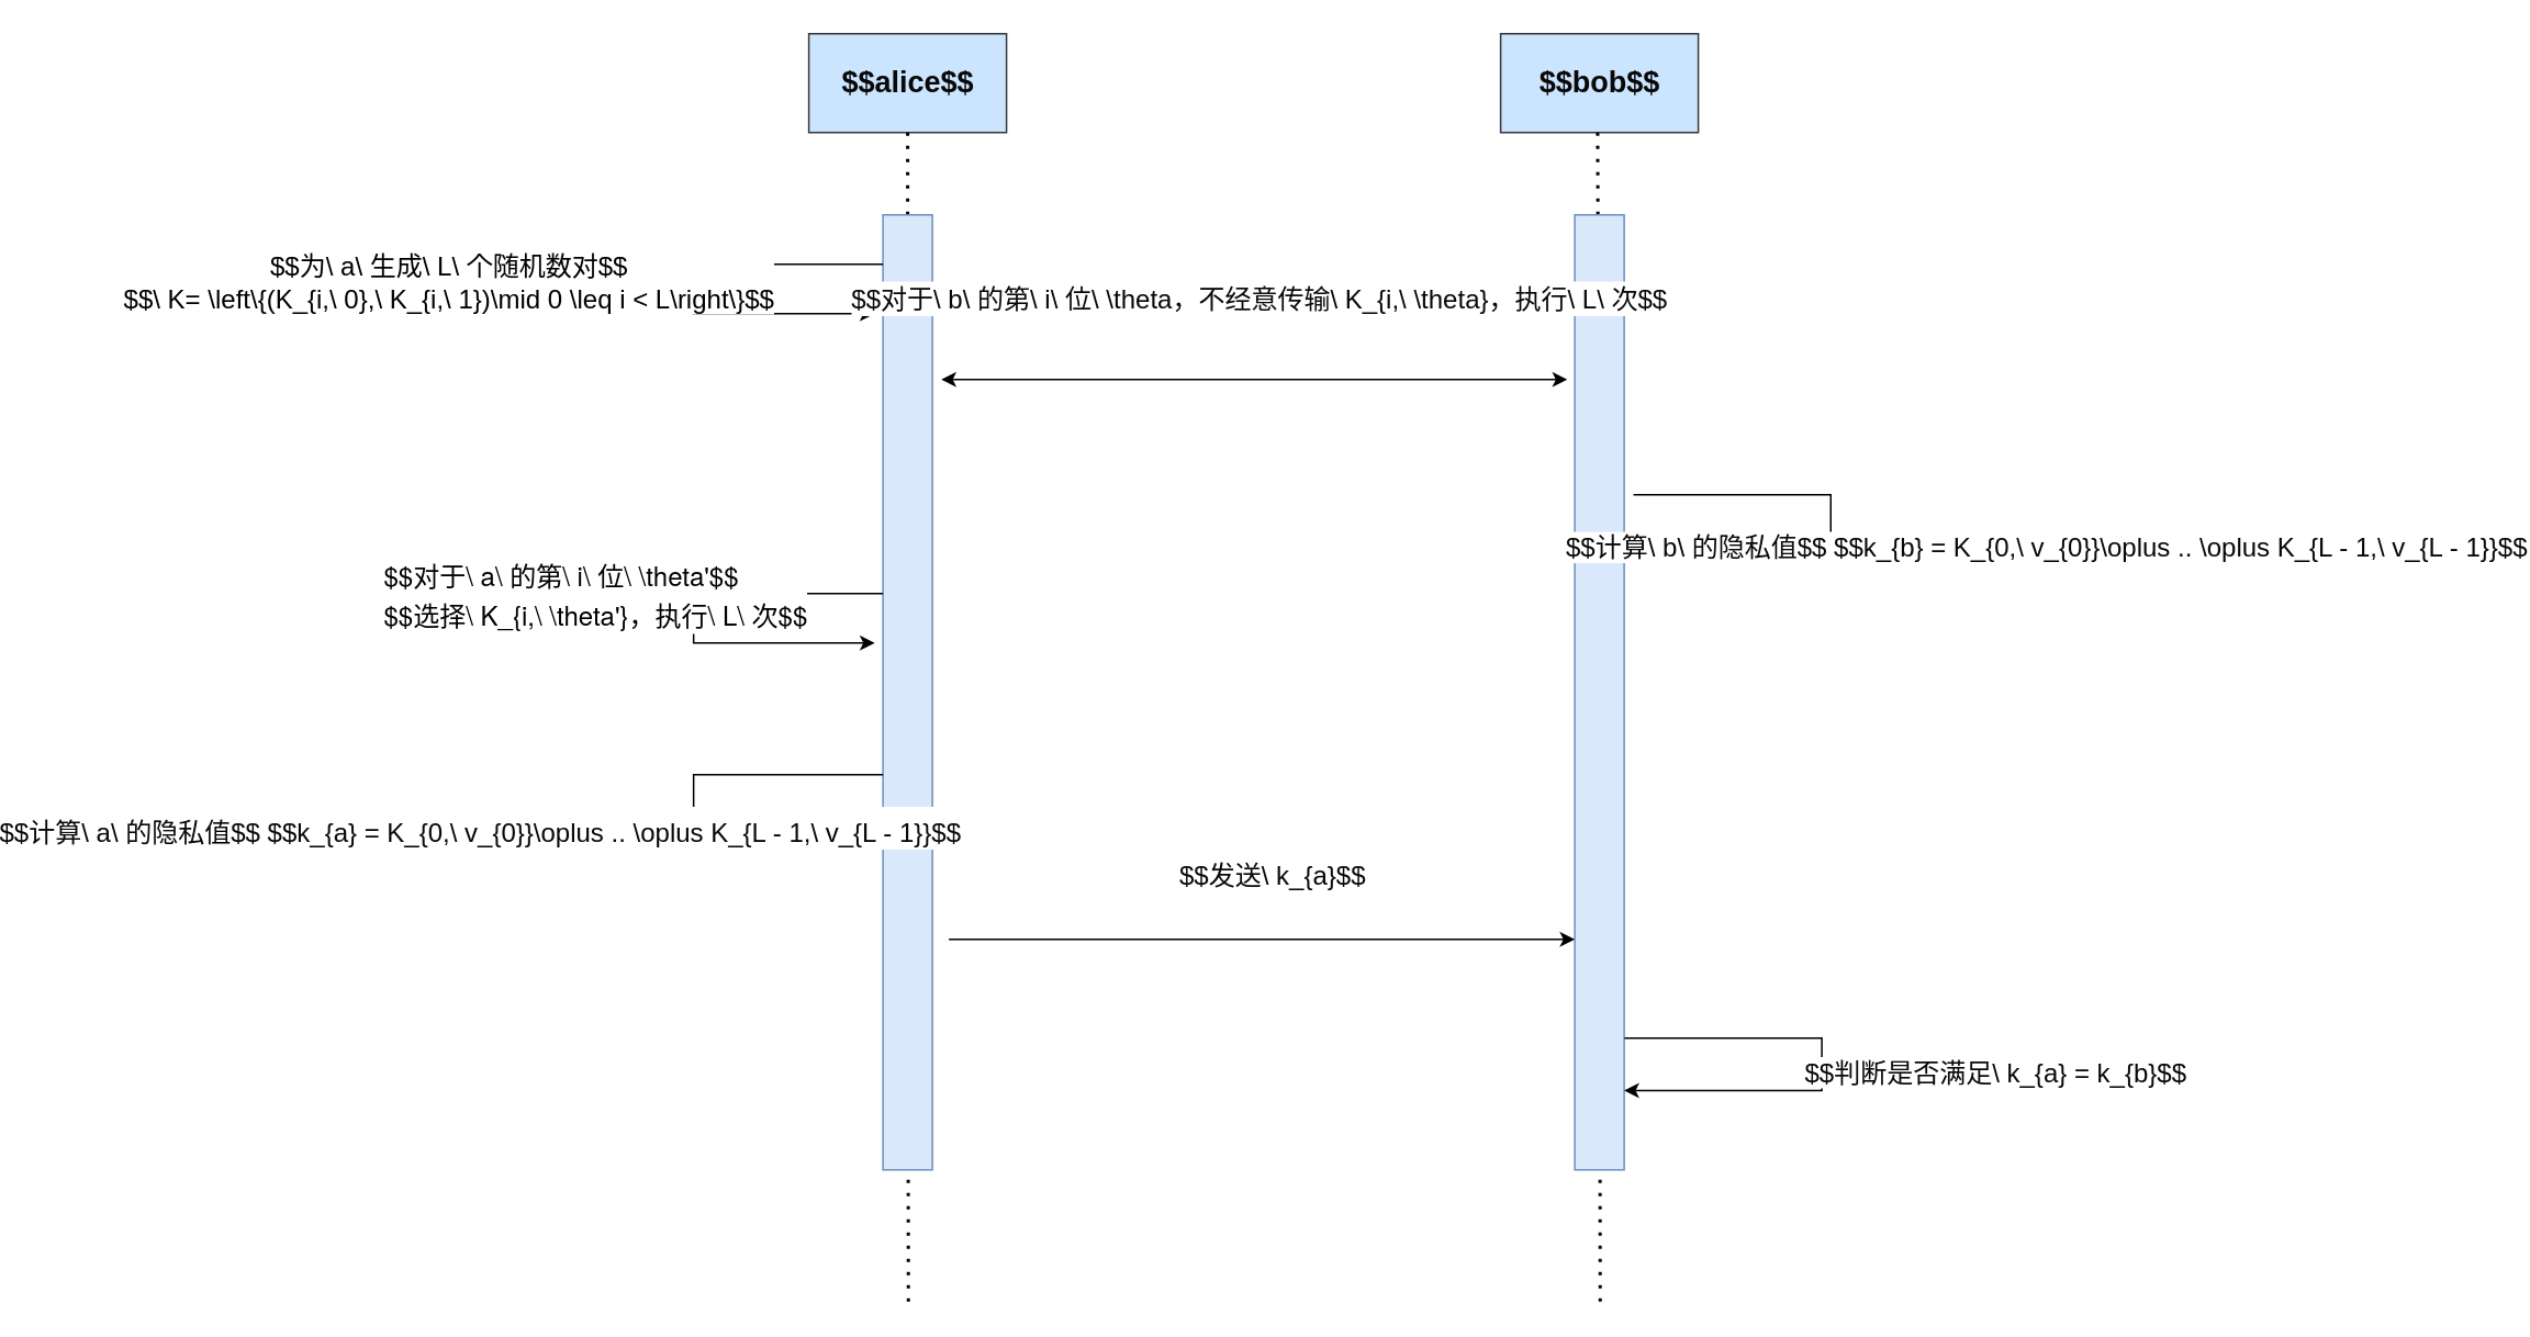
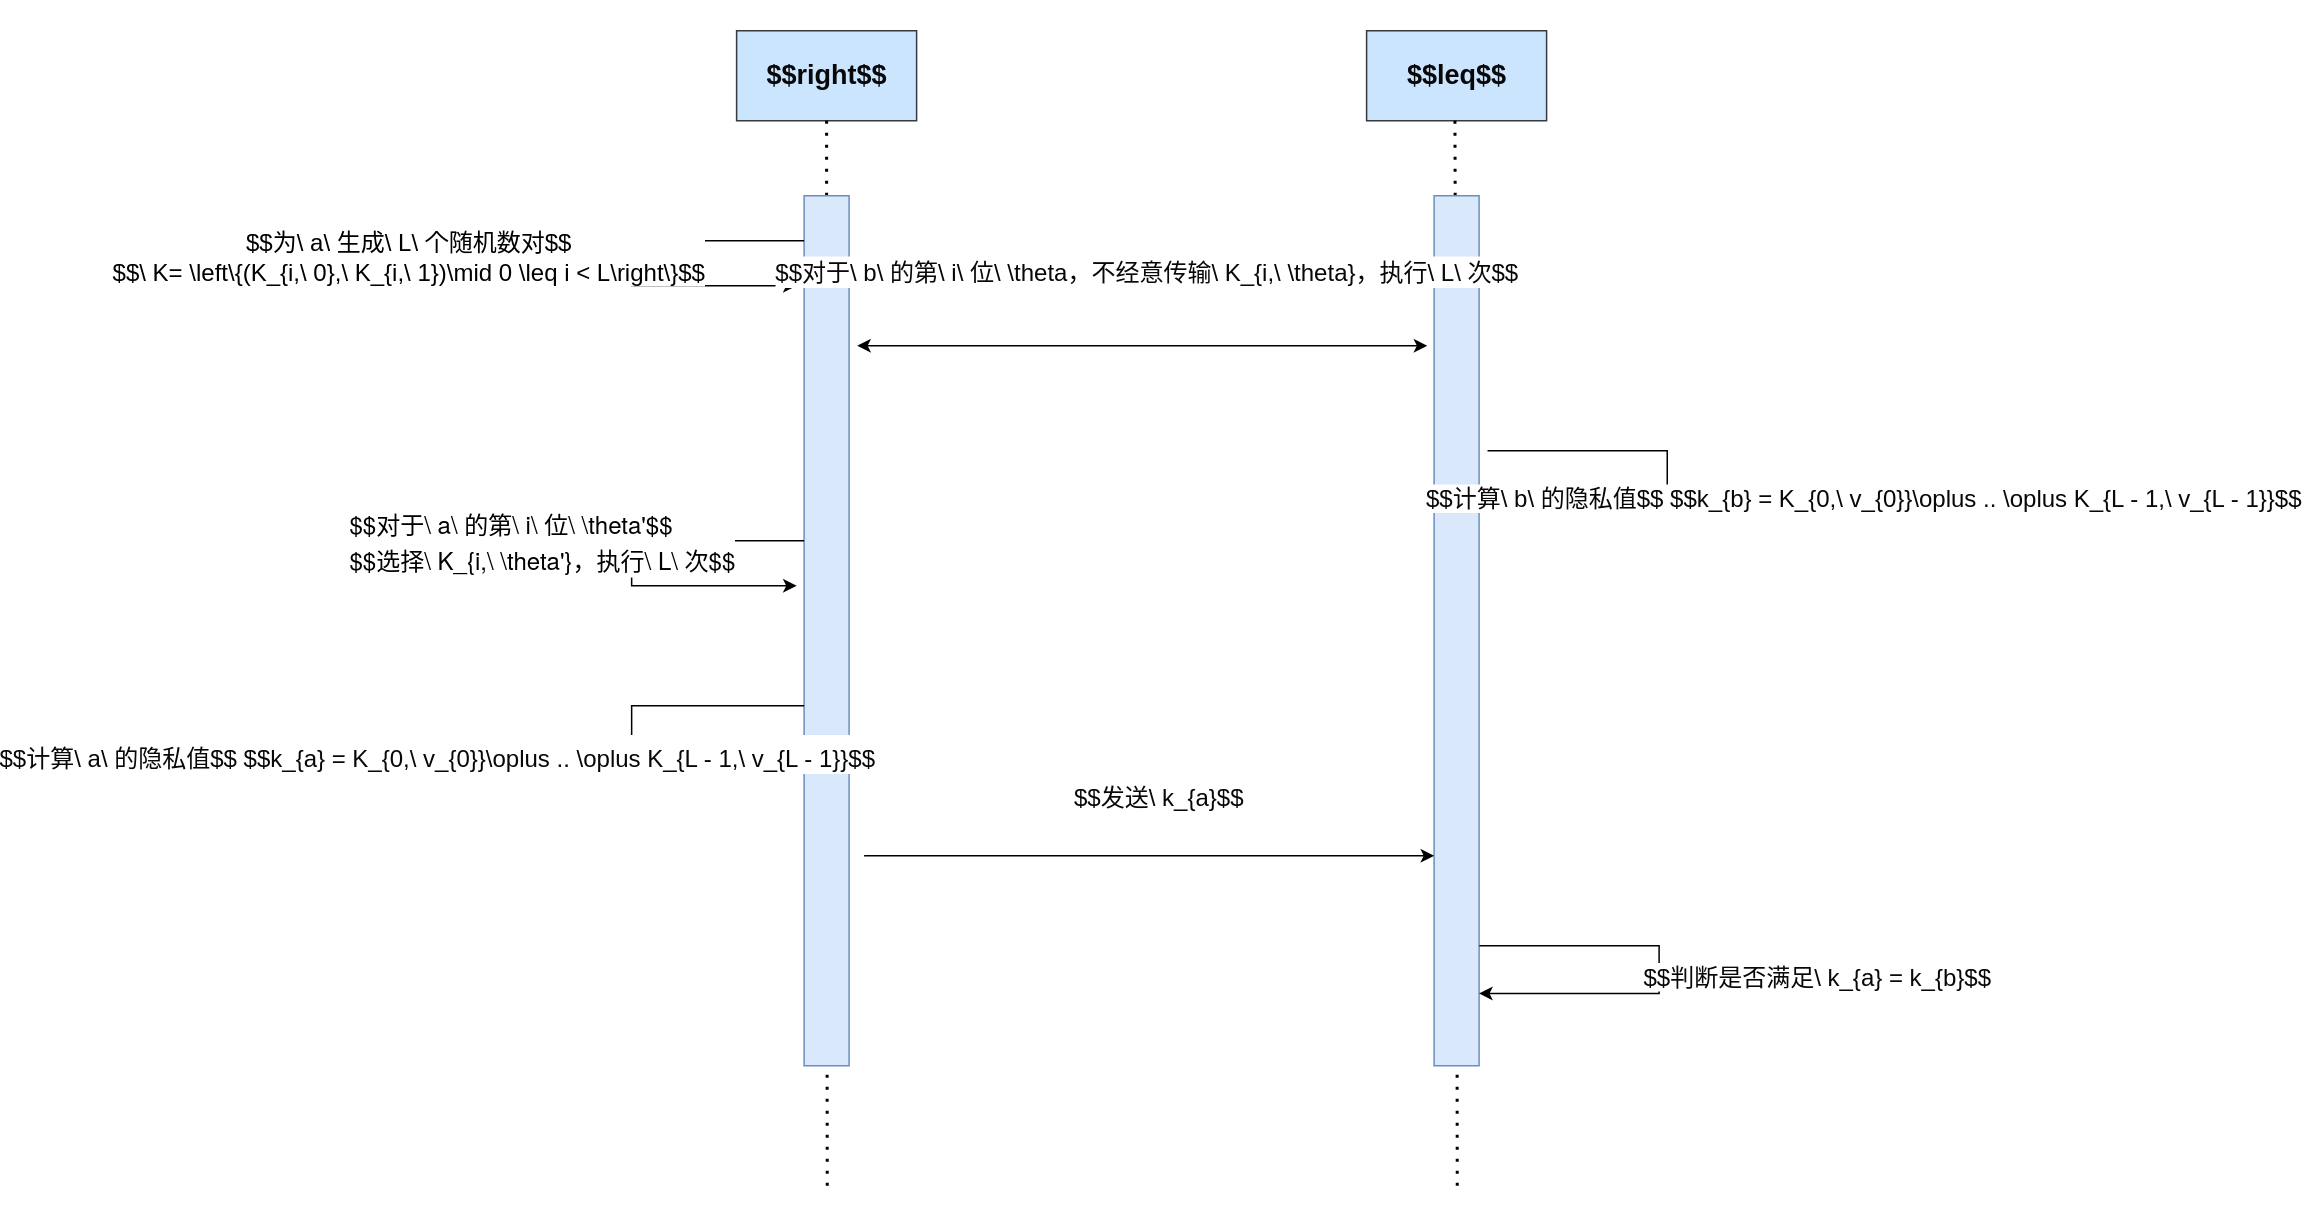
- <mxCell id="2" value="&lt;b&gt;&lt;font color=&quot;#080808&quot; style=&quot;font-size: 18px&quot;&gt;$$alice$$&lt;/font&gt;&lt;/b&gt;" style="rounded=0;whiteSpace=wrap;html=1;fillColor=#cce5ff;strokeColor=#36393d;" parent="1" vertex="1"><mxGeometry x="90.57" y="20" width="120" height="60" as="geometry" /></mxCell>
+ <mxCell id="2" value="&lt;b&gt;&lt;font color=&quot;#080808&quot; style=&quot;font-size: 18px&quot;&gt;$$right$$&lt;/font&gt;&lt;/b&gt;" style="rounded=0;whiteSpace=wrap;html=1;fillColor=#cce5ff;strokeColor=#36393d;" parent="1" vertex="1"><mxGeometry x="90.57" y="20" width="120" height="60" as="geometry" /></mxCell>
- <mxCell id="3" value="&lt;font color=&quot;#080808&quot; style=&quot;font-size: 18px&quot;&gt;&lt;b&gt;$$bob$$&lt;/b&gt;&lt;/font&gt;" style="rounded=0;whiteSpace=wrap;html=1;fillColor=#cce5ff;strokeColor=#36393d;" parent="1" vertex="1"><mxGeometry x="510.57" y="20" width="120" height="60" as="geometry" /></mxCell>
+ <mxCell id="3" value="&lt;font color=&quot;#080808&quot; style=&quot;font-size: 18px&quot;&gt;&lt;b&gt;$$leq$$&lt;/b&gt;&lt;/font&gt;" style="rounded=0;whiteSpace=wrap;html=1;fillColor=#cce5ff;strokeColor=#36393d;" parent="1" vertex="1"><mxGeometry x="510.57" y="20" width="120" height="60" as="geometry" /></mxCell>
